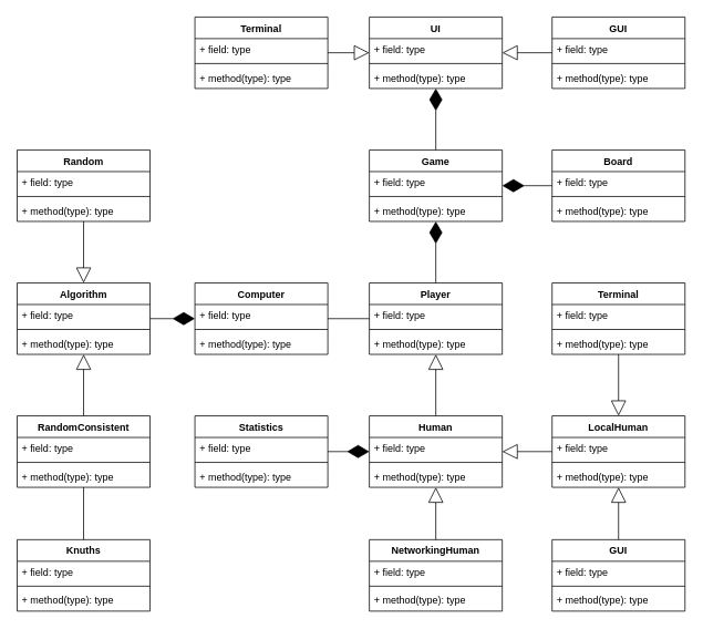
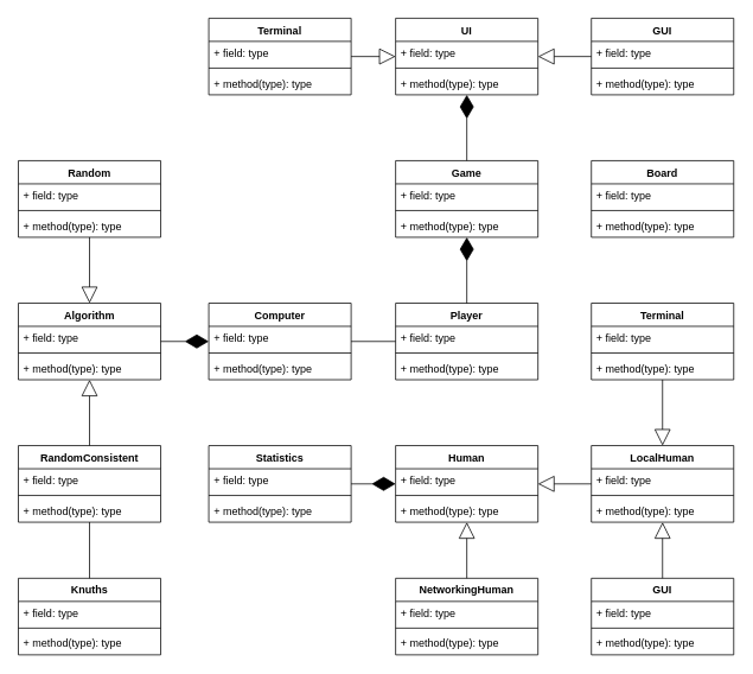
- <mxCell id="45" value="" style="endArrow=diamondThin;endFill=1;endSize=24;html=1;rounded=0;" parent="1" source="46" target="2" edge="1"><mxGeometry width="160" relative="1" as="geometry"><mxPoint x="644" y="223" as="sourcePoint" /><mxPoint x="574" y="553" as="targetPoint" /><Array as="points" /></mxGeometry></mxCell>
- <mxCell id="37" value="" style="endArrow=block;endSize=16;endFill=0;html=1;rounded=0;" parent="1" source="23" target="19" edge="1"><mxGeometry width="160" relative="1" as="geometry"><mxPoint x="694" y="543" as="sourcePoint" /><mxPoint x="774" y="426" as="targetPoint" /><Array as="points" /></mxGeometry></mxCell>
